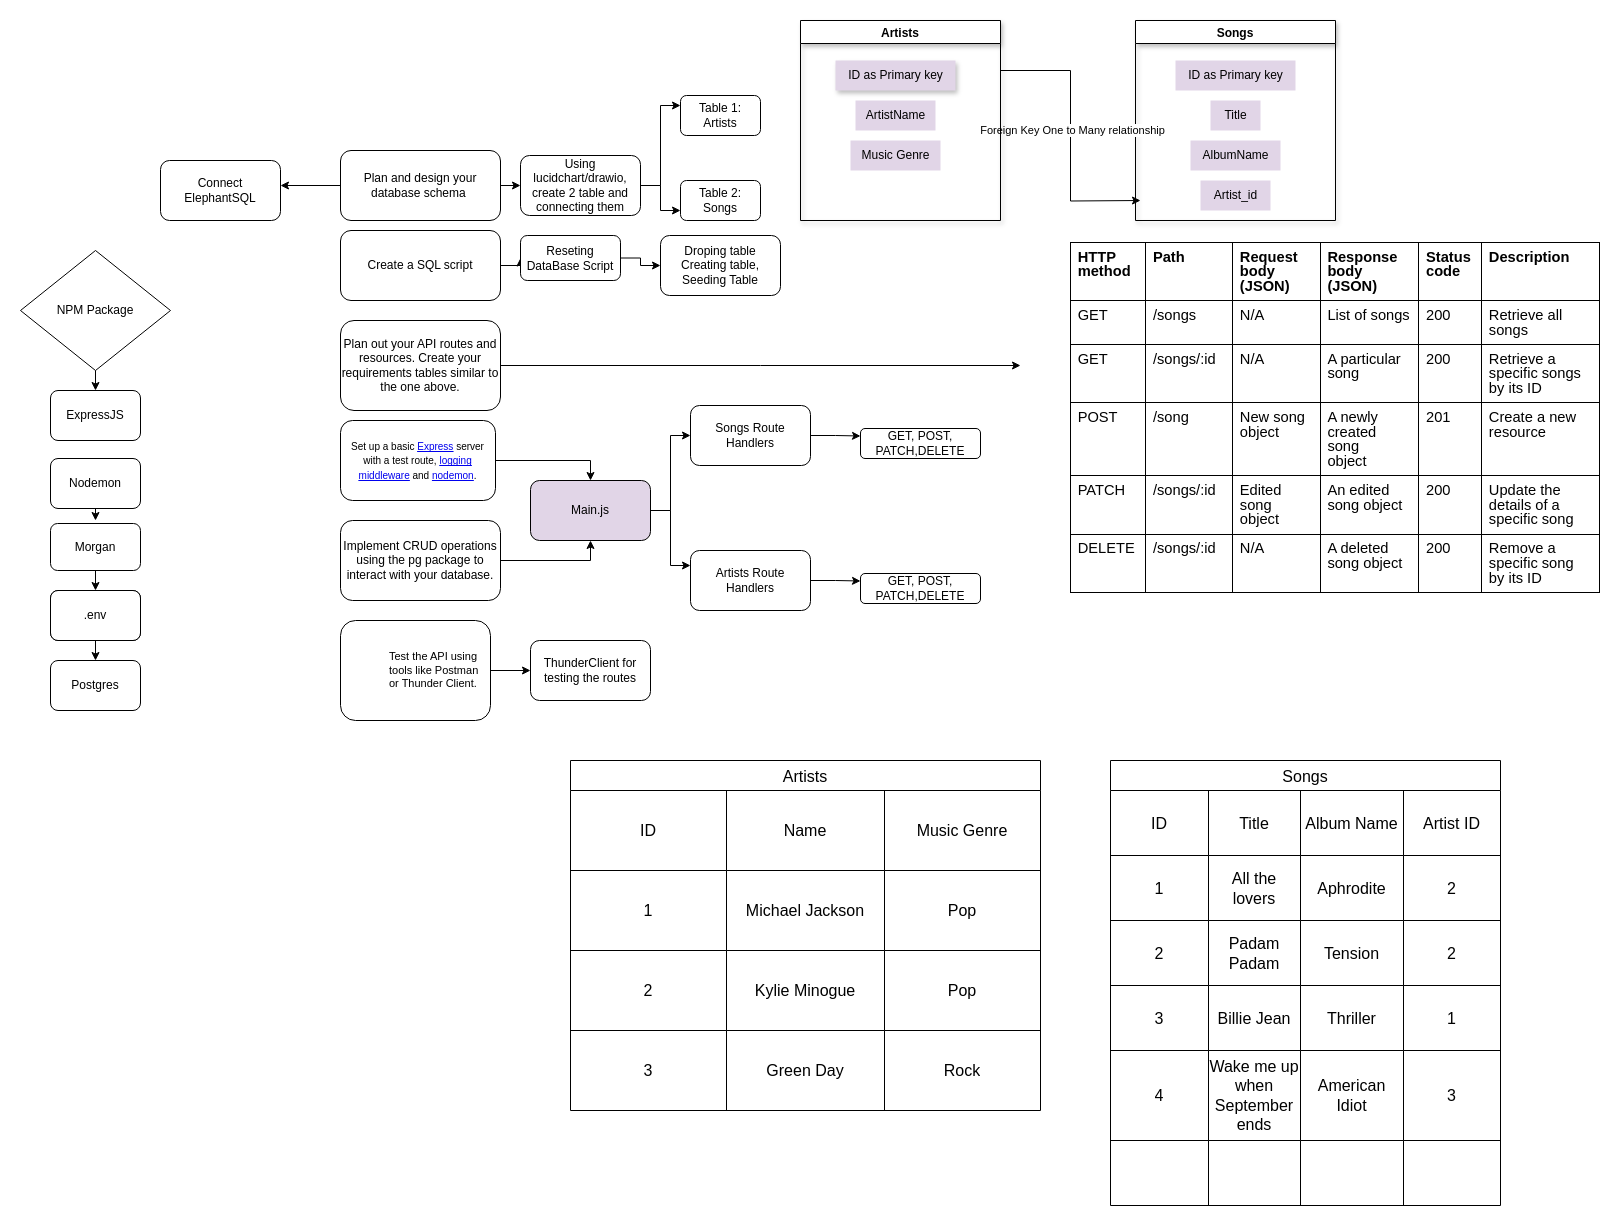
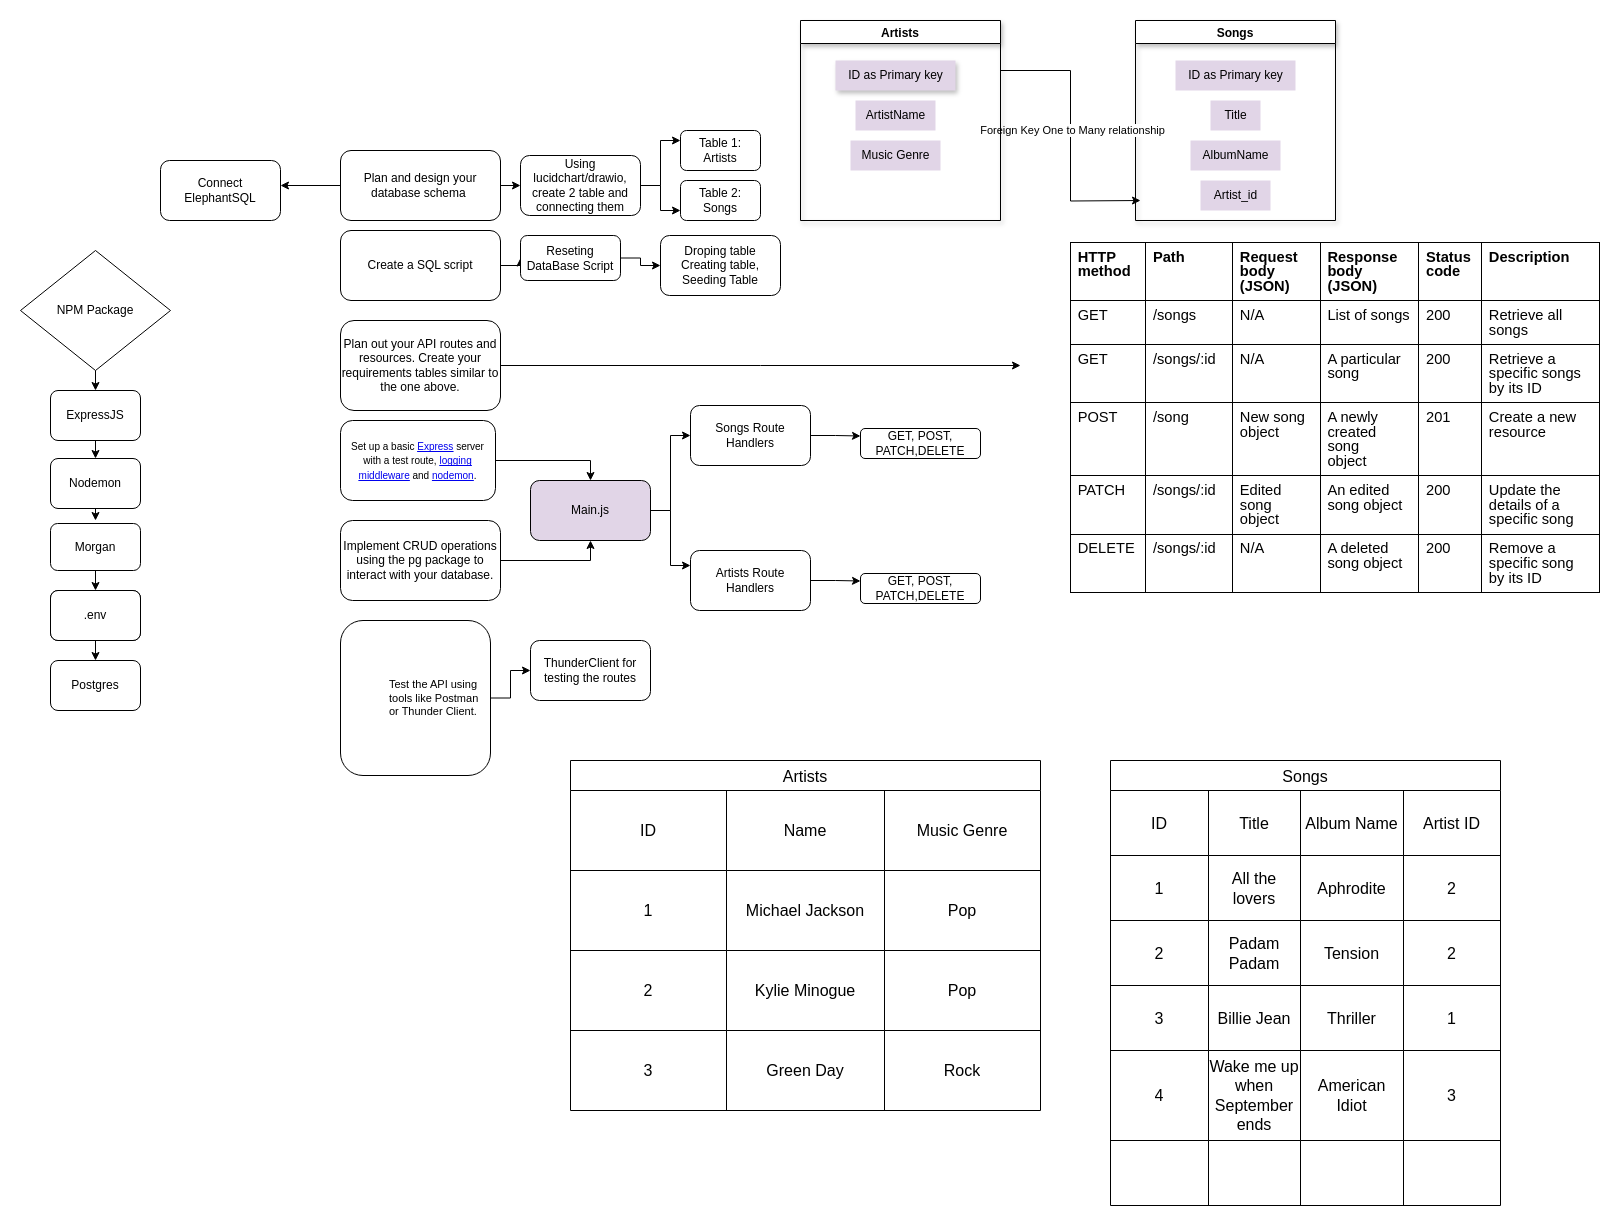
- <mxCell id="18" value="Table 1: Artists" style="rounded=1;whiteSpace=wrap;html=1;" vertex="1" parent="1"><mxGeometry x="680" y="95" width="80" height="40" as="geometry" /></mxCell>
+ <mxCell id="18" value="Table 1: Artists" style="rounded=1;whiteSpace=wrap;html=1;" vertex="1" parent="1"><mxGeometry x="680" width="80" height="40" as="geometry" y="130" /></mxCell>
+ <mxCell id="41" style="edgeStyle=orthogonalEdgeStyle;rounded=0;orthogonalLoop=1;jettySize=auto;html=1;exitX=0.5;exitY=1;exitDx=0;exitDy=0;entryX=0.5;entryY=0;entryDx=0;entryDy=0;" edge="1" parent="1" source="36" target="37"><mxGeometry relative="1" as="geometry" /></mxCell>
- <mxCell id="14" value="&lt;ol style=&quot;border-color: var(--border-color); margin: 0px; padding: 0px; list-style-type: none; font-family: Roboto, arial, sans, sans-serif; text-align: start;&quot; start=&quot;3&quot; class=&quot;c14 lst-kix_bntq7i7yl89-0&quot;&gt;&lt;li style=&quot;border-color: var(--border-color); font-family: Arial; margin-left: 36pt; padding-top: 12pt; padding-left: 0pt; padding-bottom: 12pt; line-height: 1.15; text-align: left; counter-increment: lst-ctn-kix_bntq7i7yl89-0 1;&quot; class=&quot;c3 li-bullet-0&quot;&gt;&lt;font style=&quot;font-size: 11px;&quot;&gt;Test the API using tools like Postman or Thunder Client.&lt;/font&gt;&lt;/li&gt;&lt;/ol&gt;" style="rounded=1;whiteSpace=wrap;html=1;" vertex="1" parent="1"><mxGeometry x="340" y="620" width="150" height="100" as="geometry" /></mxCell>
+ <mxCell id="14" value="&lt;ol style=&quot;border-color: var(--border-color); margin: 0px; padding: 0px; list-style-type: none; font-family: Roboto, arial, sans, sans-serif; text-align: start;&quot; start=&quot;3&quot; class=&quot;c14 lst-kix_bntq7i7yl89-0&quot;&gt;&lt;li style=&quot;border-color: var(--border-color); font-family: Arial; margin-left: 36pt; padding-top: 12pt; padding-left: 0pt; padding-bottom: 12pt; line-height: 1.15; text-align: left; counter-increment: lst-ctn-kix_bntq7i7yl89-0 1;&quot; class=&quot;c3 li-bullet-0&quot;&gt;&lt;font style=&quot;font-size: 11px;&quot;&gt;Test the API using tools like Postman or Thunder Client.&lt;/font&gt;&lt;/li&gt;&lt;/ol&gt;" style="rounded=1;whiteSpace=wrap;html=1;" vertex="1" parent="1"><mxGeometry x="340" y="620" width="150" height="155" as="geometry" /></mxCell>
